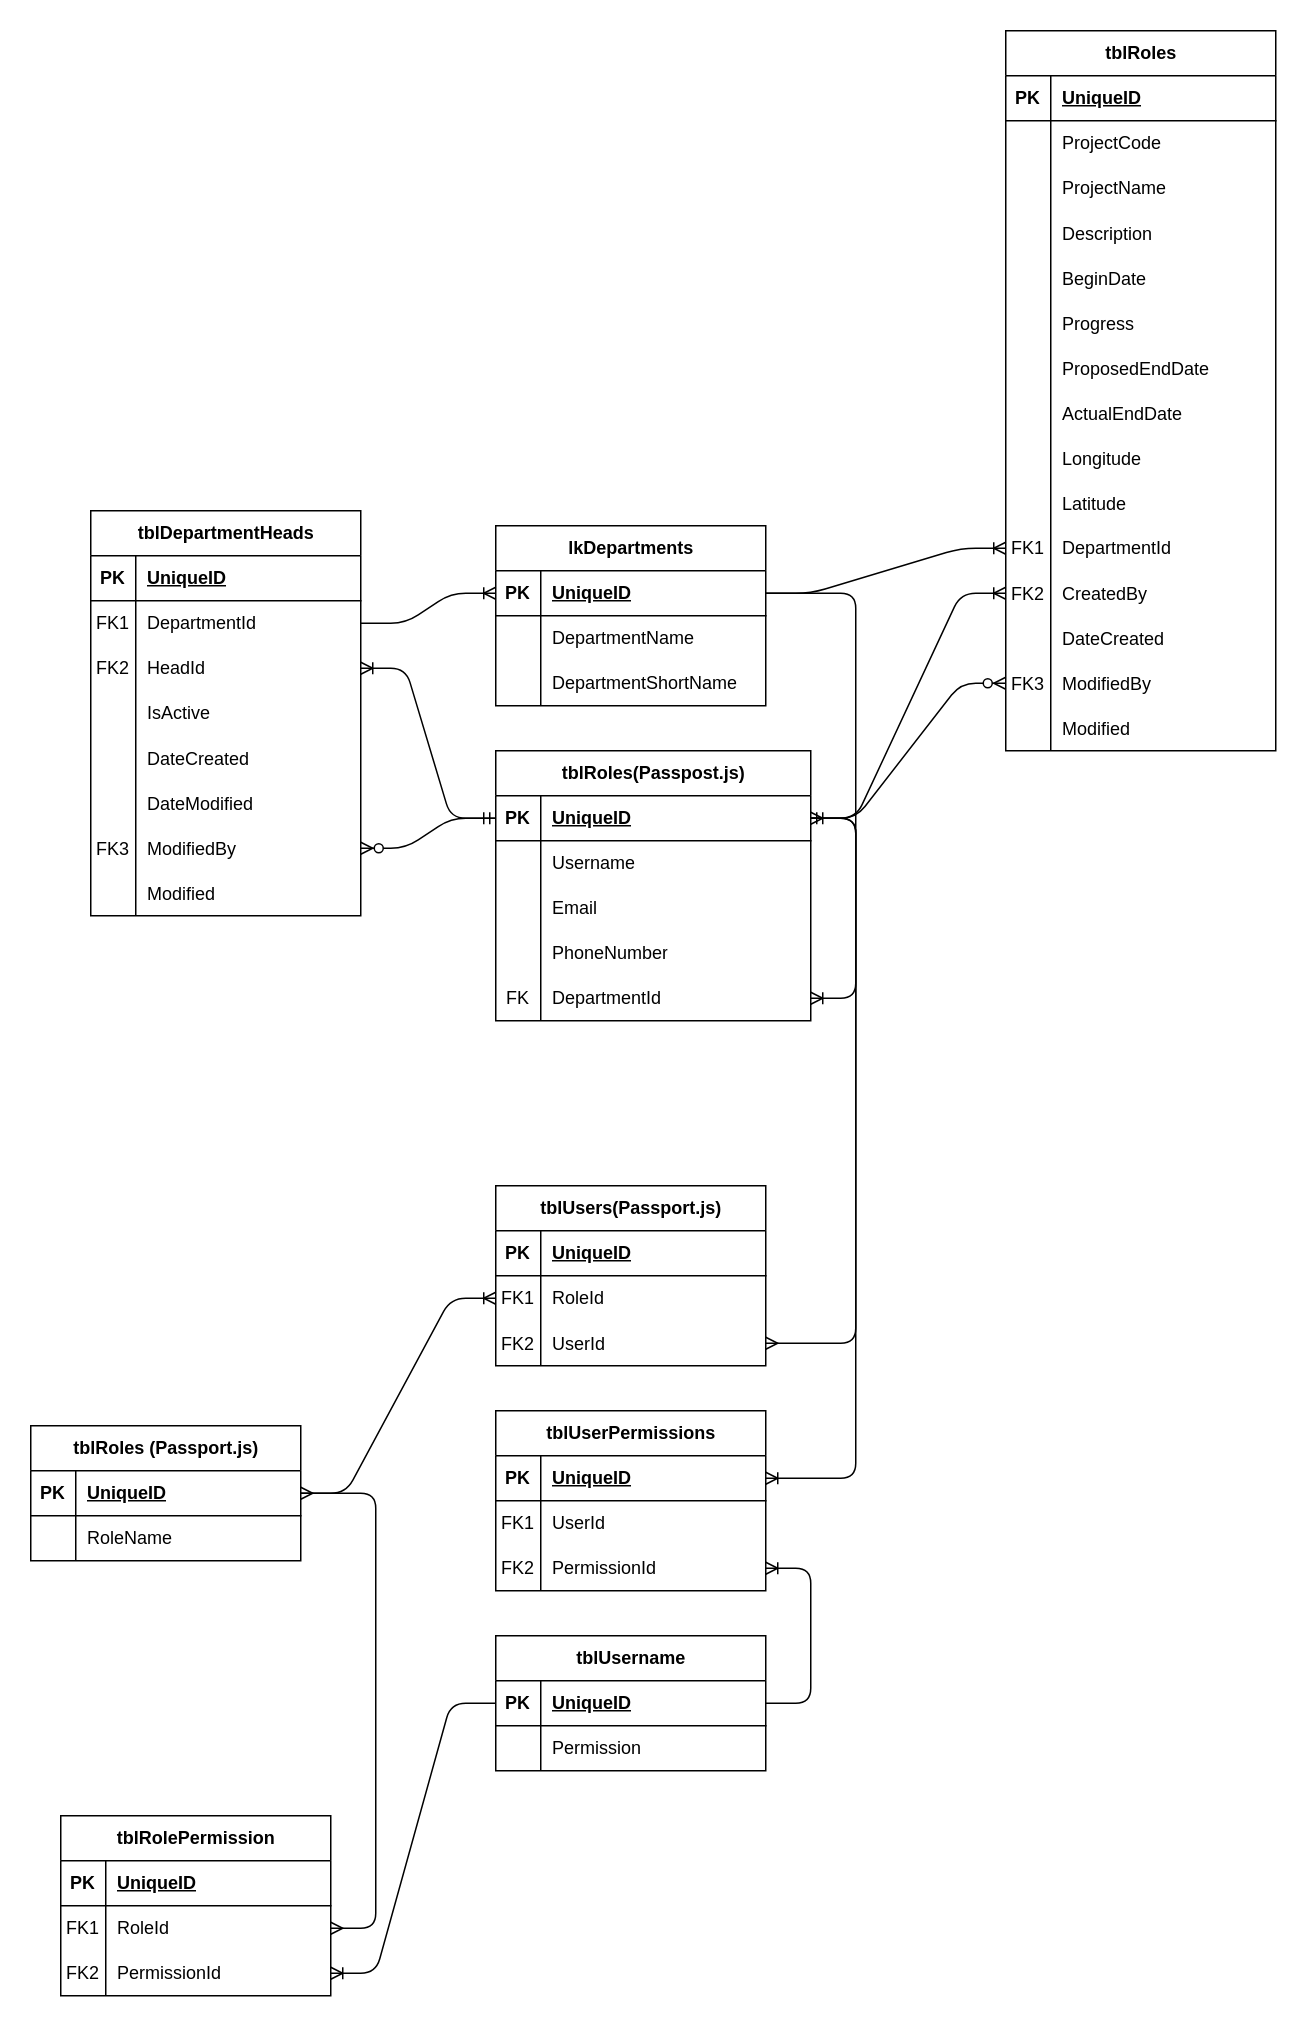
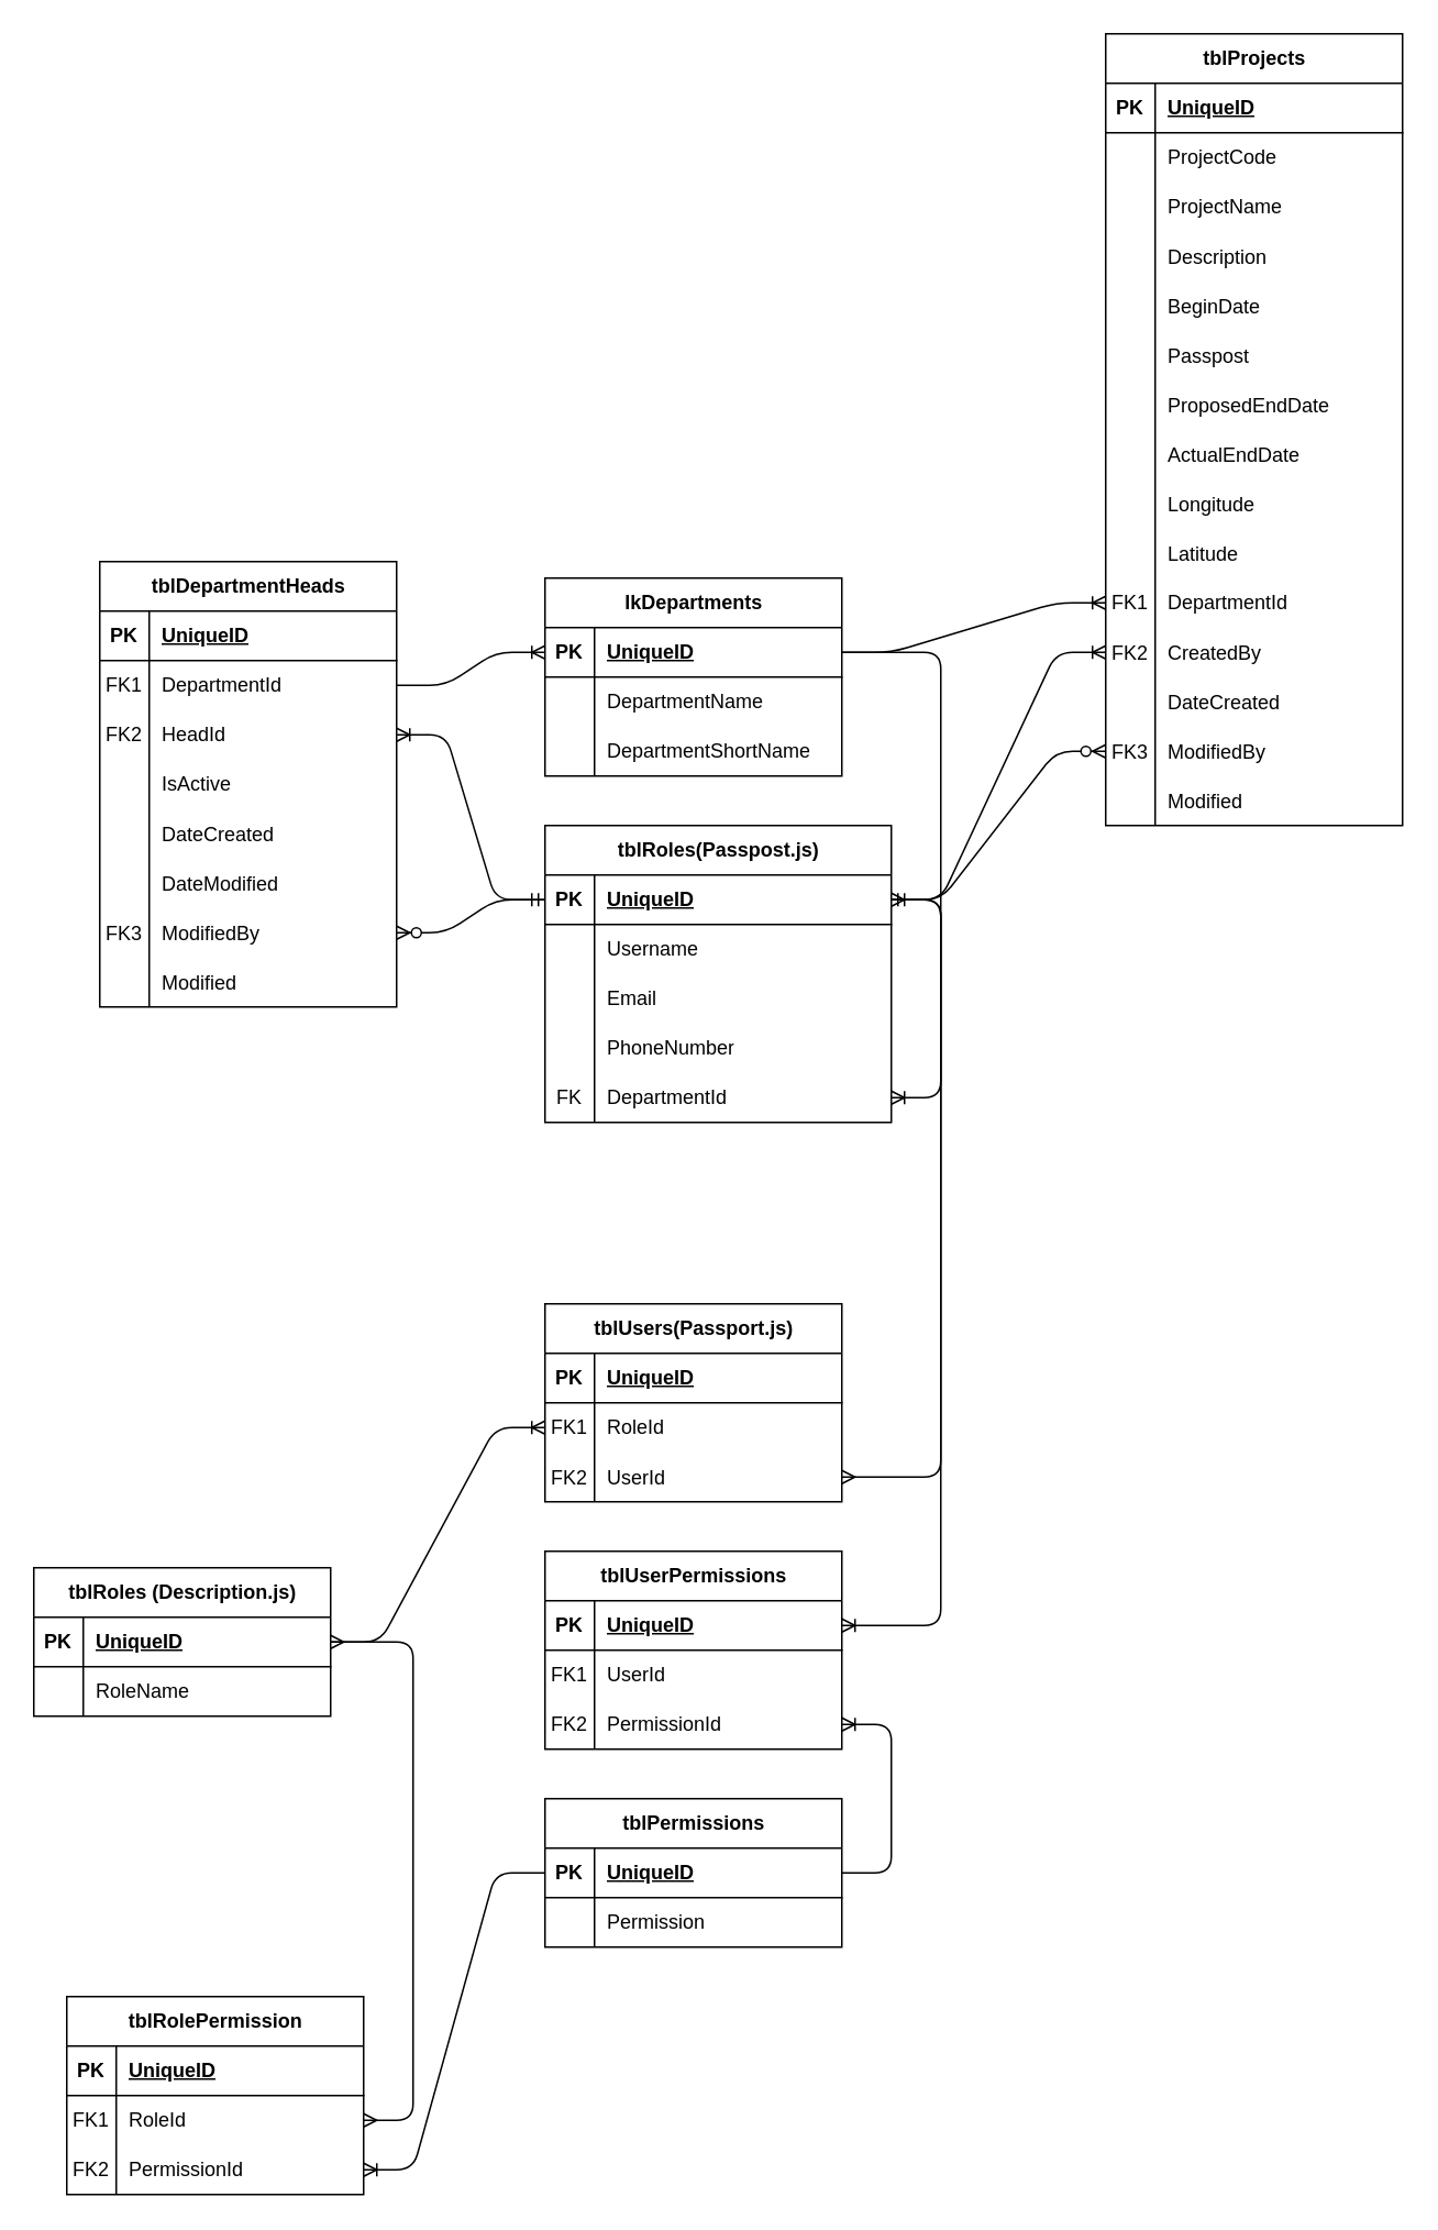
- <mxCell id="102" value="tblRoles" style="shape=table;startSize=30;container=1;collapsible=1;childLayout=tableLayout;fixedRows=1;rowLines=0;fontStyle=1;align=center;resizeLast=1;html=1;" vertex="1" parent="1"><mxGeometry x="670" y="20" width="180" height="480" as="geometry" /></mxCell>
+ <mxCell id="102" value="tblProjects" style="shape=table;startSize=30;container=1;collapsible=1;childLayout=tableLayout;fixedRows=1;rowLines=0;fontStyle=1;align=center;resizeLast=1;html=1;" vertex="1" parent="1"><mxGeometry x="670" y="20" width="180" height="480" as="geometry" /></mxCell>
- <mxCell id="120" value="Progress" style="shape=partialRectangle;connectable=0;fillColor=none;top=0;left=0;bottom=0;right=0;align=left;spacingLeft=6;overflow=hidden;fontFamily=Helvetica;fontSize=12;fontColor=default;labelBackgroundColor=default;" vertex="1" parent="118"><mxGeometry x="30" width="150" height="30" as="geometry"><mxRectangle width="150" height="30" as="alternateBounds" /></mxGeometry></mxCell>
+ <mxCell id="120" value="Passpost" style="shape=partialRectangle;connectable=0;fillColor=none;top=0;left=0;bottom=0;right=0;align=left;spacingLeft=6;overflow=hidden;fontFamily=Helvetica;fontSize=12;fontColor=default;labelBackgroundColor=default;" vertex="1" parent="118"><mxGeometry x="30" width="150" height="30" as="geometry"><mxRectangle width="150" height="30" as="alternateBounds" /></mxGeometry></mxCell>
- <mxCell id="56" value="tblRoles (Passport.js)" style="shape=table;startSize=30;container=1;collapsible=1;childLayout=tableLayout;fixedRows=1;rowLines=0;fontStyle=1;align=center;resizeLast=1;html=1;" vertex="1" parent="1"><mxGeometry x="20" y="950" width="180" height="90" as="geometry" /></mxCell>
+ <mxCell id="56" value="tblRoles (Description.js)" style="shape=table;startSize=30;container=1;collapsible=1;childLayout=tableLayout;fixedRows=1;rowLines=0;fontStyle=1;align=center;resizeLast=1;html=1;" vertex="1" parent="1"><mxGeometry x="20" y="950" width="180" height="90" as="geometry" /></mxCell>
- <mxCell id="63" value="tbl&lt;span style=&quot;background-color: transparent; color: light-dark(rgb(0, 0, 0), rgb(255, 255, 255));&quot;&gt;Username&lt;/span&gt;" style="shape=table;startSize=30;container=1;collapsible=1;childLayout=tableLayout;fixedRows=1;rowLines=0;fontStyle=1;align=center;resizeLast=1;html=1;" vertex="1" parent="1"><mxGeometry x="330" y="1090" width="180" height="90" as="geometry" /></mxCell>
+ <mxCell id="63" value="tbl&lt;span style=&quot;background-color: transparent; color: light-dark(rgb(0, 0, 0), rgb(255, 255, 255));&quot;&gt;Permissions&lt;/span&gt;" style="shape=table;startSize=30;container=1;collapsible=1;childLayout=tableLayout;fixedRows=1;rowLines=0;fontStyle=1;align=center;resizeLast=1;html=1;" vertex="1" parent="1"><mxGeometry x="330" y="1090" width="180" height="90" as="geometry" /></mxCell>
